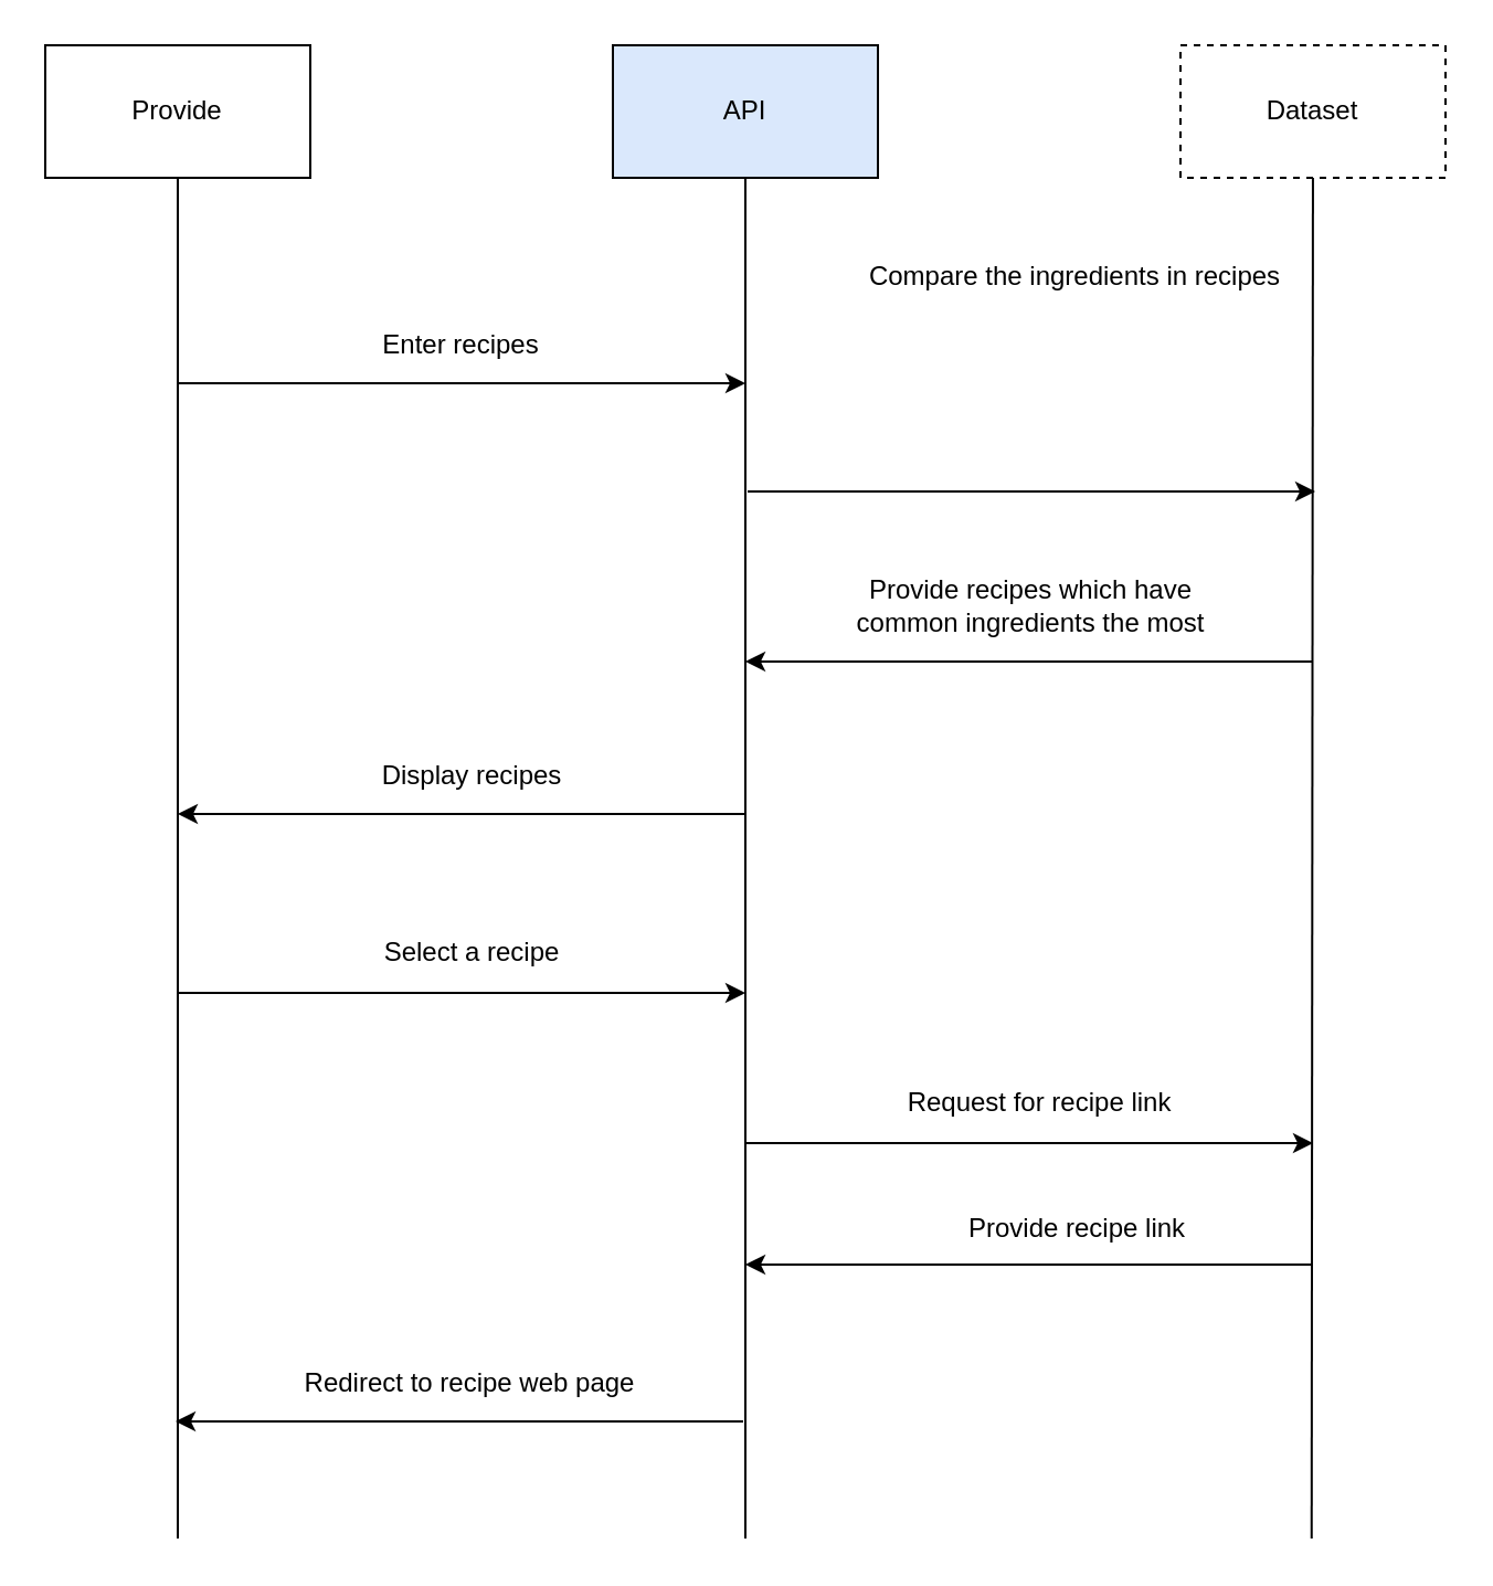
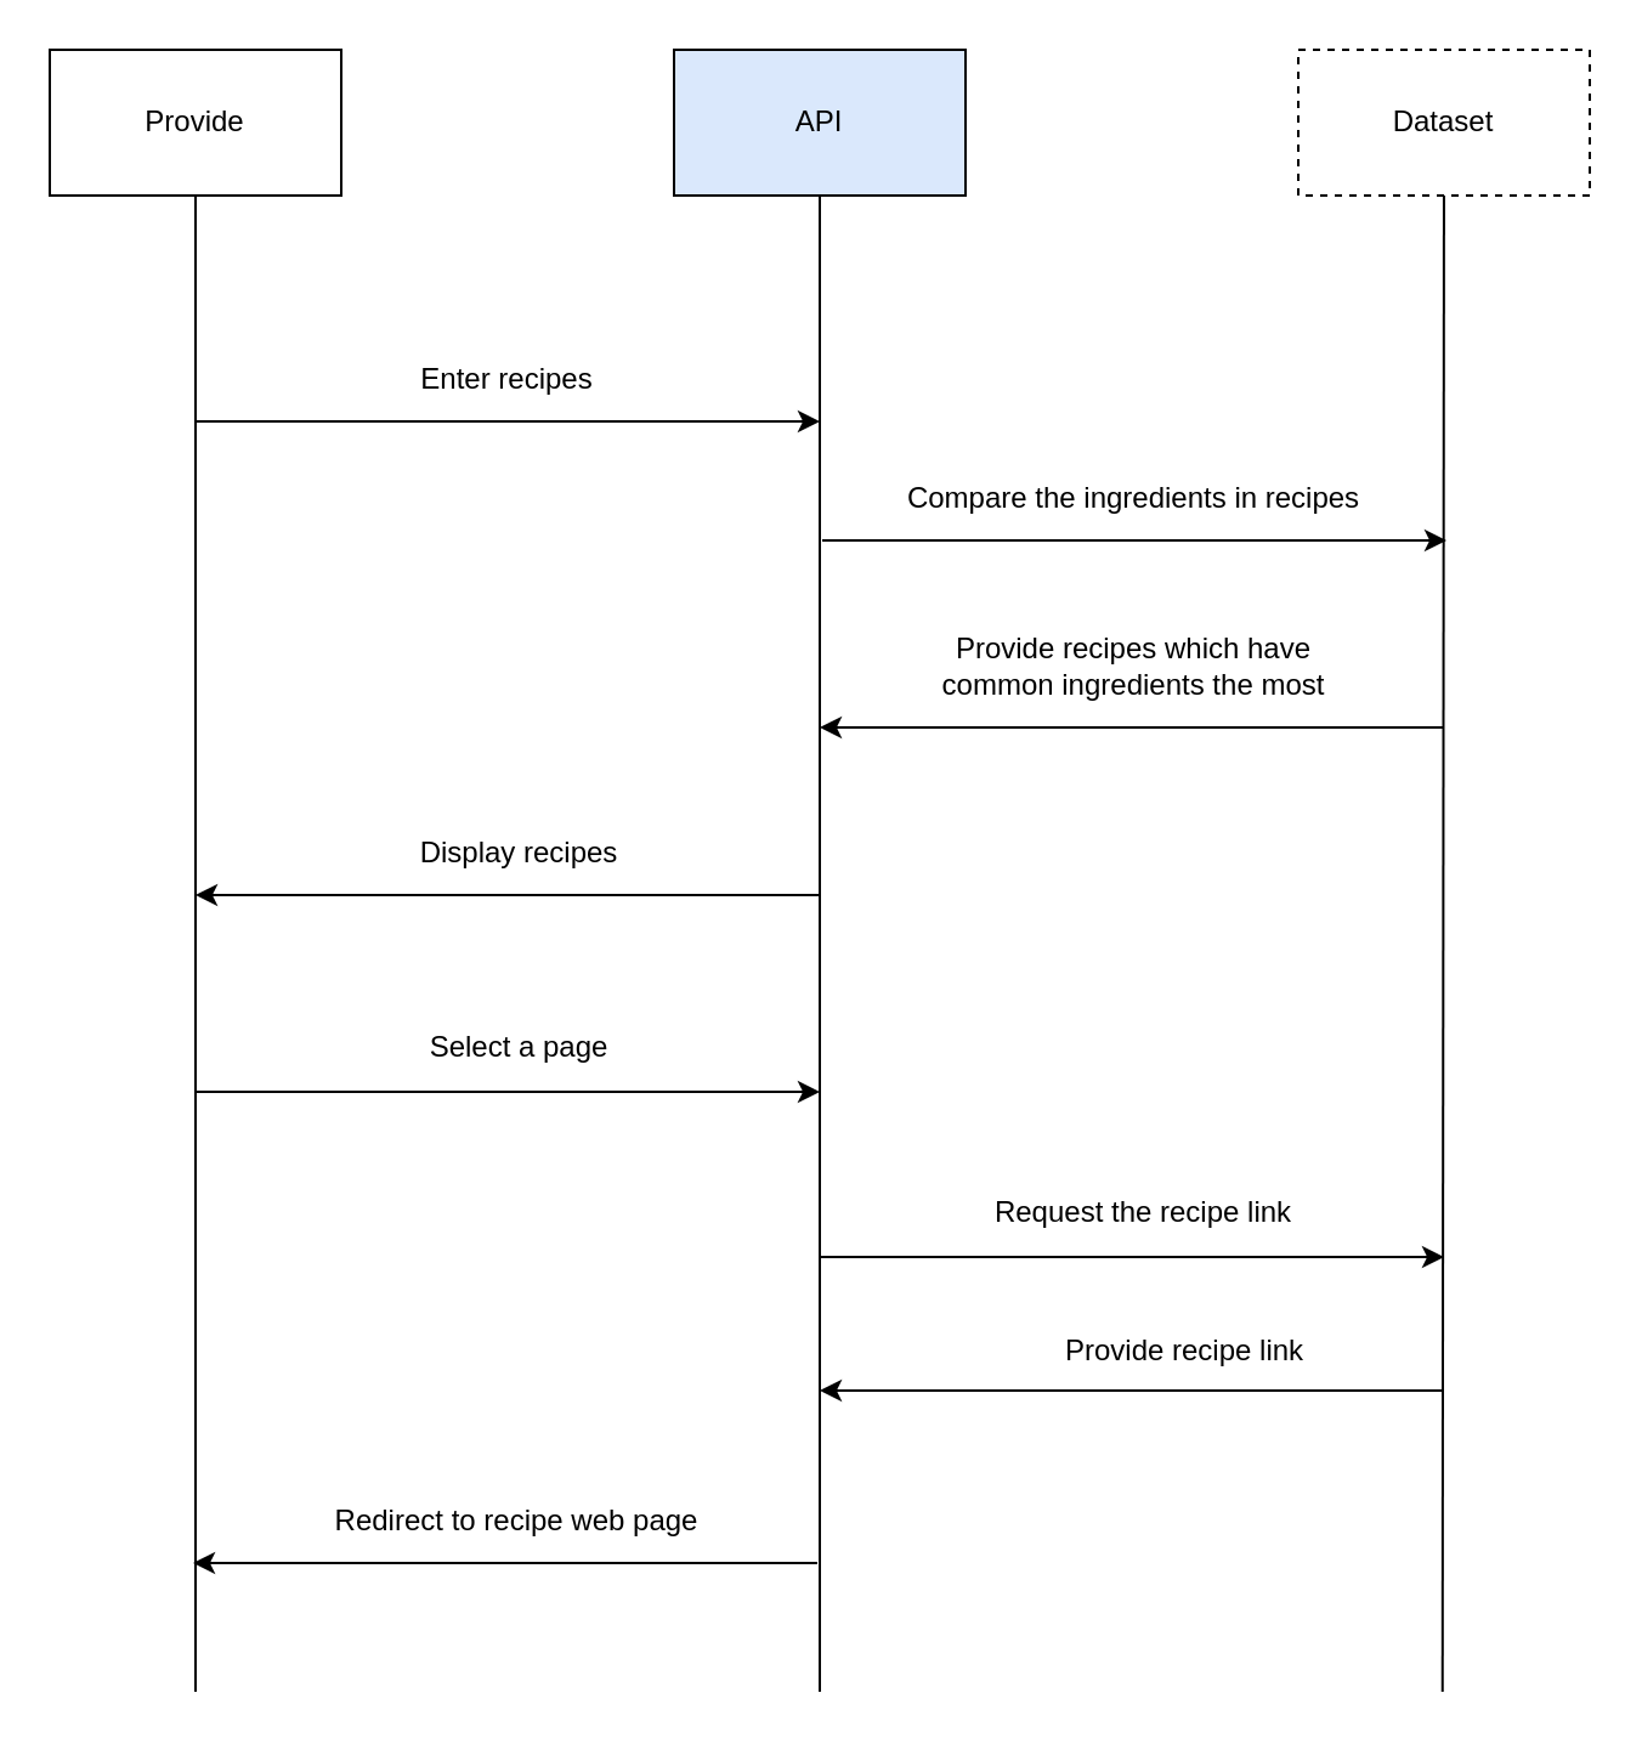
- <mxCell id="11" value="Compare the ingredients in recipes" style="text;html=1;align=center;verticalAlign=middle;resizable=0;points=[];autosize=1;strokeColor=none;fillColor=none;" vertex="1" parent="1"><mxGeometry x="384" y="112" width="204" height="26" as="geometry" /></mxCell>
+ <mxCell id="11" value="Compare the ingredients in recipes" style="text;html=1;align=center;verticalAlign=middle;resizable=0;points=[];autosize=1;strokeColor=none;fillColor=none;" vertex="1" parent="1"><mxGeometry x="364" y="192" width="204" height="26" as="geometry" /></mxCell>
- <mxCell id="16" value="Select a recipe" style="text;html=1;align=center;verticalAlign=middle;resizable=0;points=[];autosize=1;strokeColor=none;fillColor=none;" vertex="1" parent="1"><mxGeometry x="164" y="418" width="97" height="26" as="geometry" /></mxCell>
+ <mxCell id="16" value="Select a page" style="text;html=1;align=center;verticalAlign=middle;resizable=0;points=[];autosize=1;strokeColor=none;fillColor=none;" vertex="1" parent="1"><mxGeometry x="164" y="418" width="97" height="26" as="geometry" /></mxCell>
- <mxCell id="18" value="Request for recipe link" style="text;html=1;align=center;verticalAlign=middle;resizable=0;points=[];autosize=1;strokeColor=none;fillColor=none;" vertex="1" parent="1"><mxGeometry x="401" y="486" width="137" height="26" as="geometry" /></mxCell>
+ <mxCell id="18" value="Request the recipe link" style="text;html=1;align=center;verticalAlign=middle;resizable=0;points=[];autosize=1;strokeColor=none;fillColor=none;" vertex="1" parent="1"><mxGeometry x="401" y="486" width="137" height="26" as="geometry" /></mxCell>
